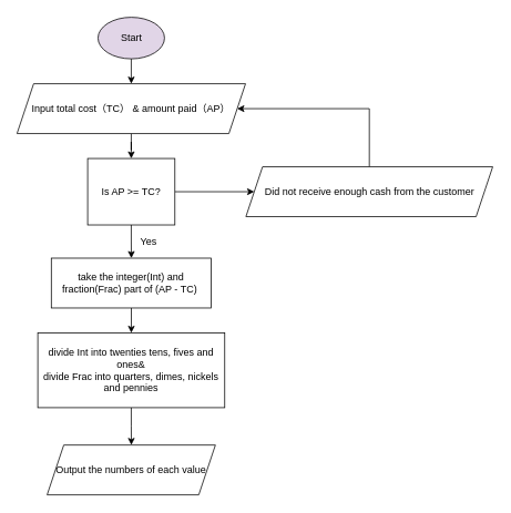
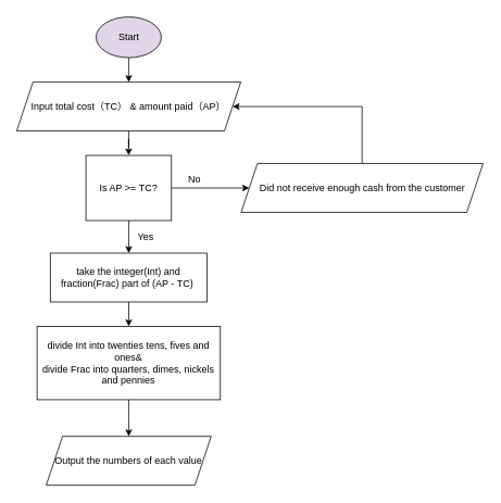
+ <mxCell id="13" value="No" style="text;html=1;resizable=0;autosize=1;align=center;verticalAlign=middle;points=[];fillColor=none;strokeColor=none;rounded=0;" parent="1" vertex="1"><mxGeometry x="222.5" y="210" width="30" height="20" as="geometry" /></mxCell>
